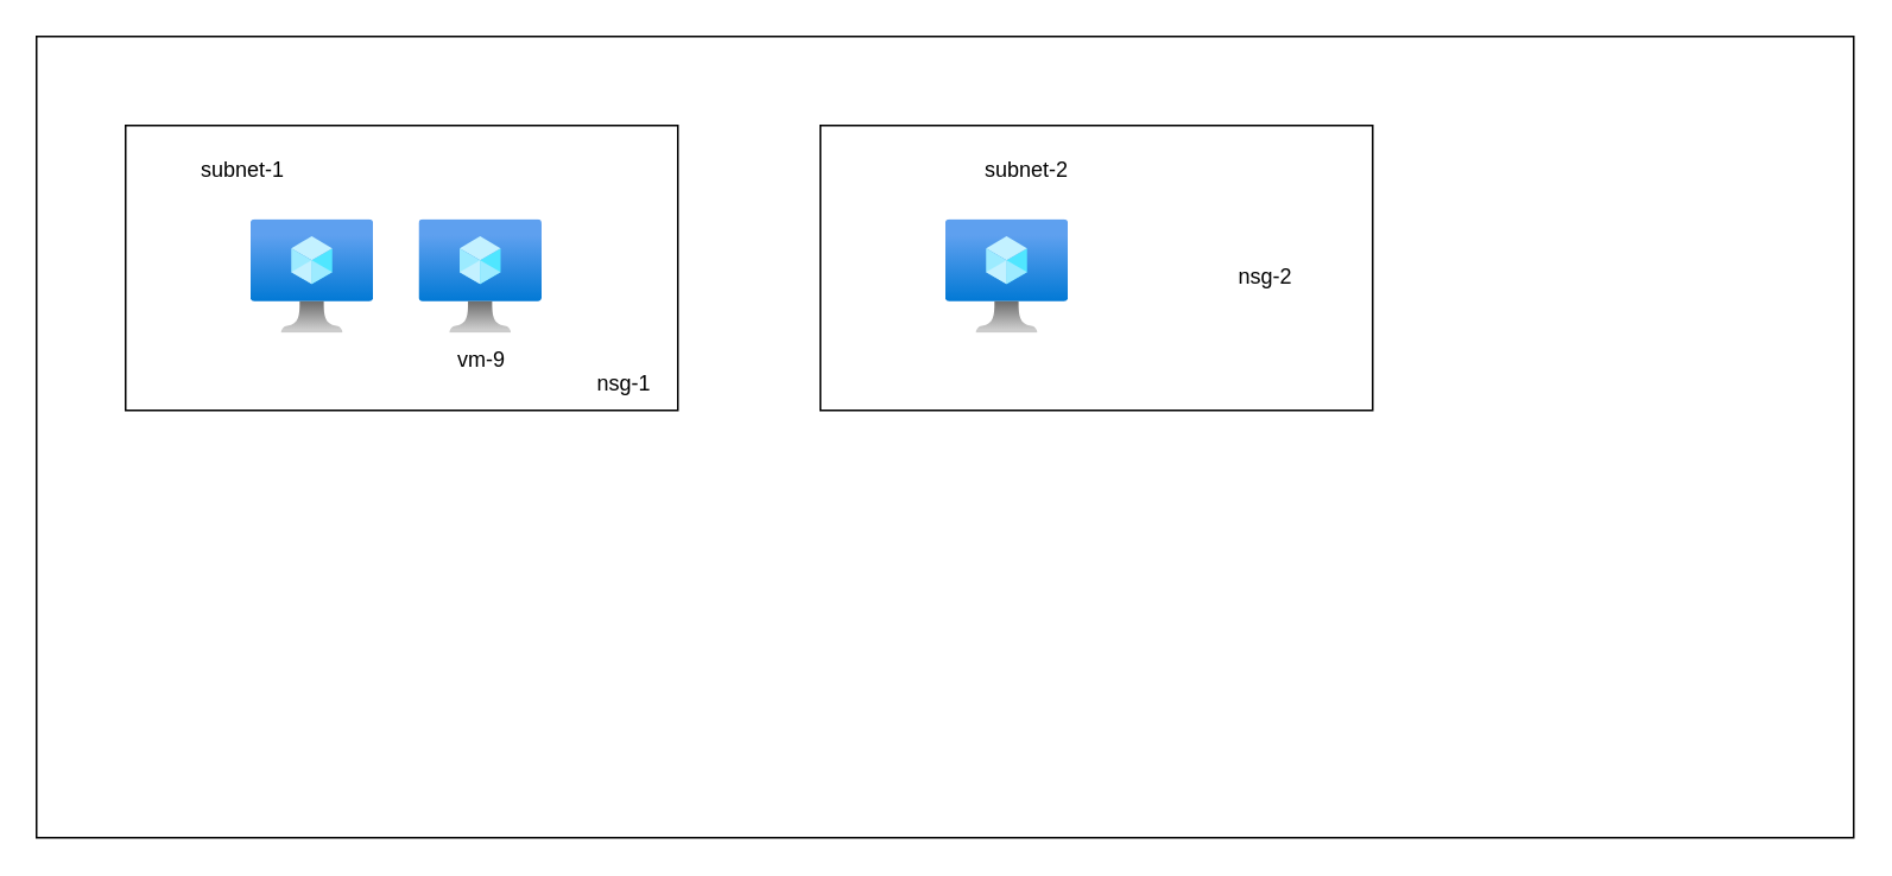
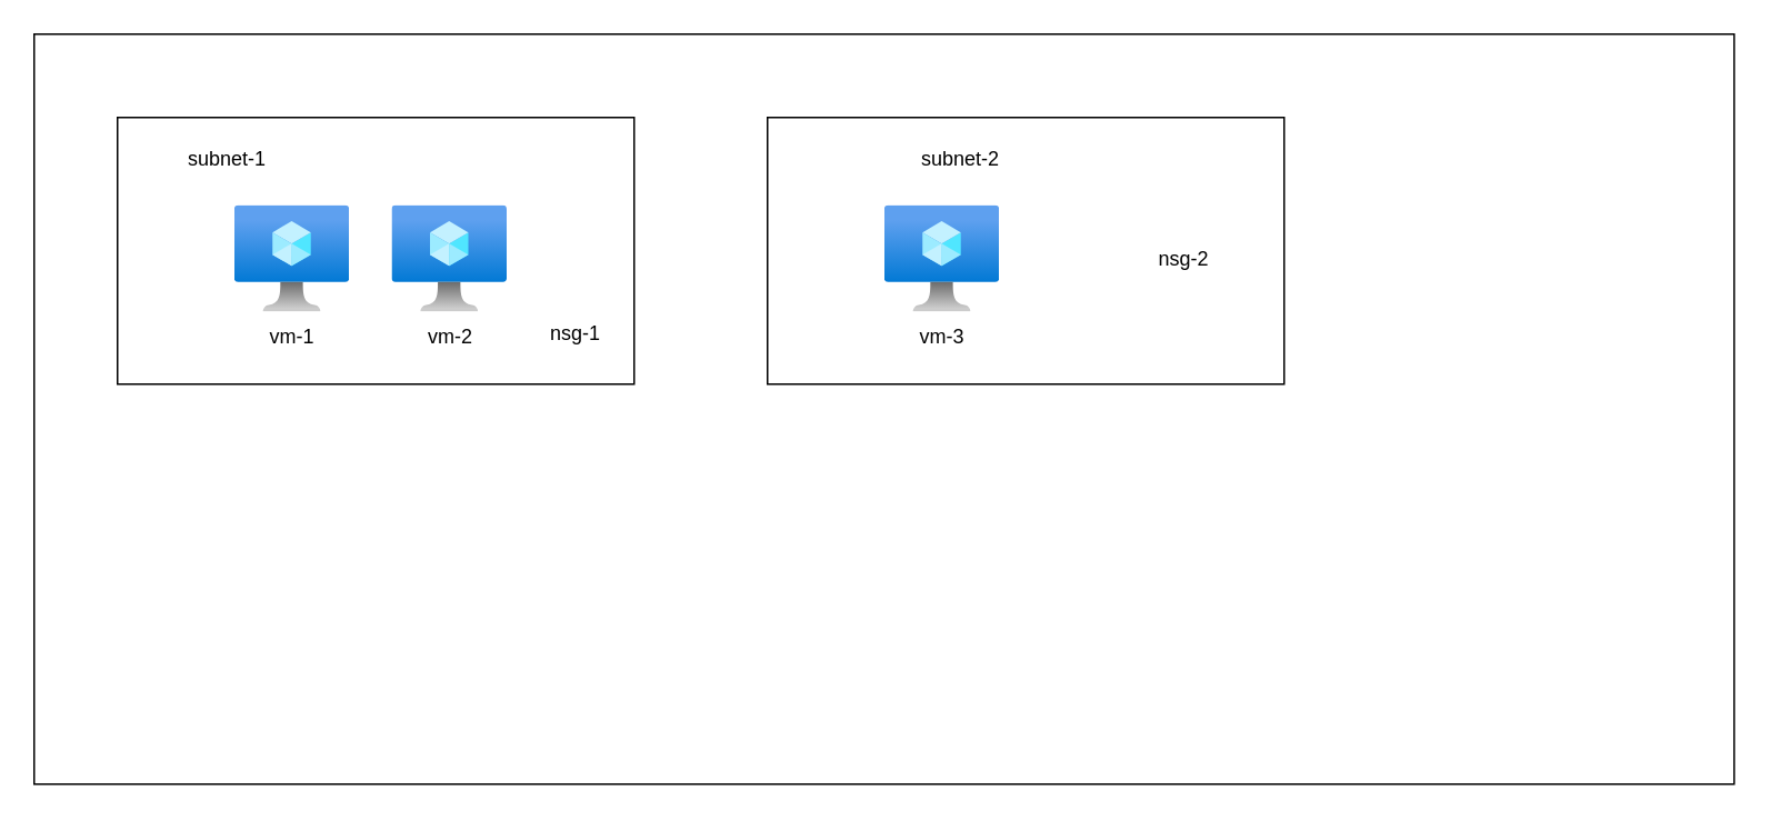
+ <mxCell id="6" value="vm-1" style="text;html=1;strokeColor=none;fillColor=none;align=center;verticalAlign=middle;whiteSpace=wrap;rounded=0;" vertex="1" parent="1"><mxGeometry x="145" y="187" width="60" height="30" as="geometry" /></mxCell>
- <mxCell id="8" value="vm-9" style="text;html=1;strokeColor=none;fillColor=none;align=center;verticalAlign=middle;whiteSpace=wrap;rounded=0;" vertex="1" parent="1"><mxGeometry x="239.5" y="187" width="60" height="30" as="geometry" /></mxCell>
+ <mxCell id="8" value="vm-2" style="text;html=1;strokeColor=none;fillColor=none;align=center;verticalAlign=middle;whiteSpace=wrap;rounded=0;" vertex="1" parent="1"><mxGeometry x="239.5" y="187" width="60" height="30" as="geometry" /></mxCell>
+ <mxCell id="13" value="vm-3" style="text;html=1;strokeColor=none;fillColor=none;align=center;verticalAlign=middle;whiteSpace=wrap;rounded=0;" vertex="1" parent="1"><mxGeometry x="535" y="187" width="60" height="30" as="geometry" /></mxCell>
- <mxCell id="9" value="nsg-1" style="text;html=1;strokeColor=none;fillColor=none;align=center;verticalAlign=middle;whiteSpace=wrap;rounded=0;" vertex="1" parent="1"><mxGeometry x="320" y="200" width="60" height="30" as="geometry" /></mxCell>
+ <mxCell id="9" value="nsg-1" style="text;html=1;strokeColor=none;fillColor=none;align=center;verticalAlign=middle;whiteSpace=wrap;rounded=0;" vertex="1" parent="1"><mxGeometry x="315" y="185" width="60" height="30" as="geometry" /></mxCell>
